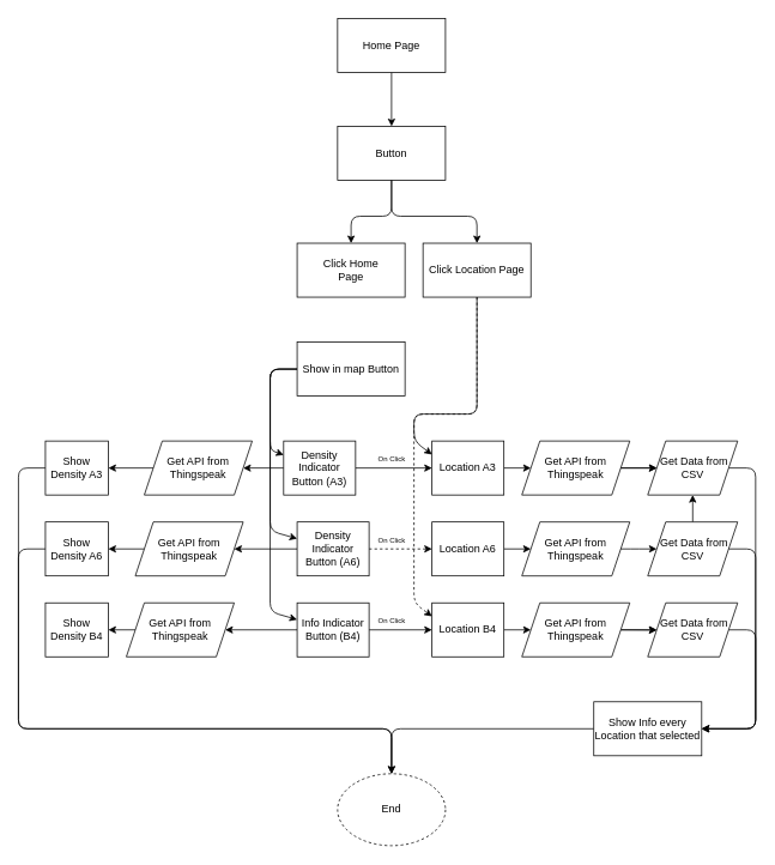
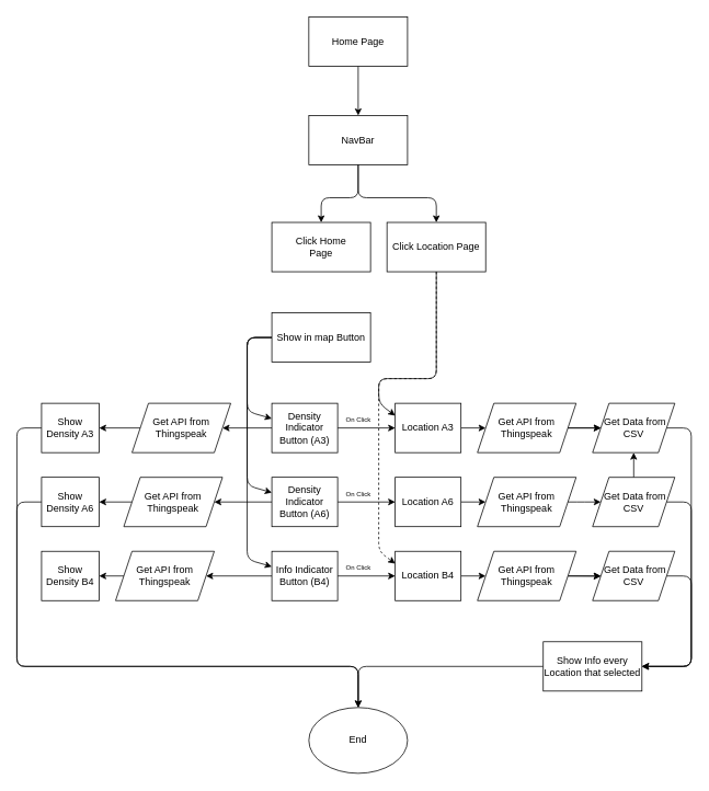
- <mxCell id="4" value="Button" style="rounded=0;whiteSpace=wrap;html=1;" vertex="1" parent="1"><mxGeometry x="375" y="140" width="120" height="60" as="geometry" /></mxCell>
+ <mxCell id="4" value="NavBar" style="rounded=0;whiteSpace=wrap;html=1;" vertex="1" parent="1"><mxGeometry x="375" y="140" width="120" height="60" as="geometry" /></mxCell>
- <mxCell id="12" value="Density Indicator Button (A3)" style="rounded=0;whiteSpace=wrap;html=1;" vertex="1" parent="1"><mxGeometry x="315" y="490" width="80" height="60" as="geometry" /></mxCell>
+ <mxCell id="12" value="Density Indicator Button (A3)" style="rounded=0;whiteSpace=wrap;html=1;" vertex="1" parent="1"><mxGeometry x="330" y="490" width="80" height="60" as="geometry" /></mxCell>
- <mxCell id="14" value="" style="edgeStyle=none;html=1;dashed=1;" edge="1" parent="1" source="15" target="23"><mxGeometry relative="1" as="geometry" /></mxCell>
+ <mxCell id="14" value="" style="edgeStyle=none;html=1;" edge="1" parent="1" source="15" target="23"><mxGeometry relative="1" as="geometry" /></mxCell>
- <mxCell id="57" value="End" style="ellipse;whiteSpace=wrap;html=1;dashed=1;" vertex="1" parent="1"><mxGeometry x="375" y="860" width="120" height="80" as="geometry" /></mxCell>
+ <mxCell id="57" value="End" style="ellipse;whiteSpace=wrap;html=1;" vertex="1" parent="1"><mxGeometry x="375" y="860" width="120" height="80" as="geometry" /></mxCell>
